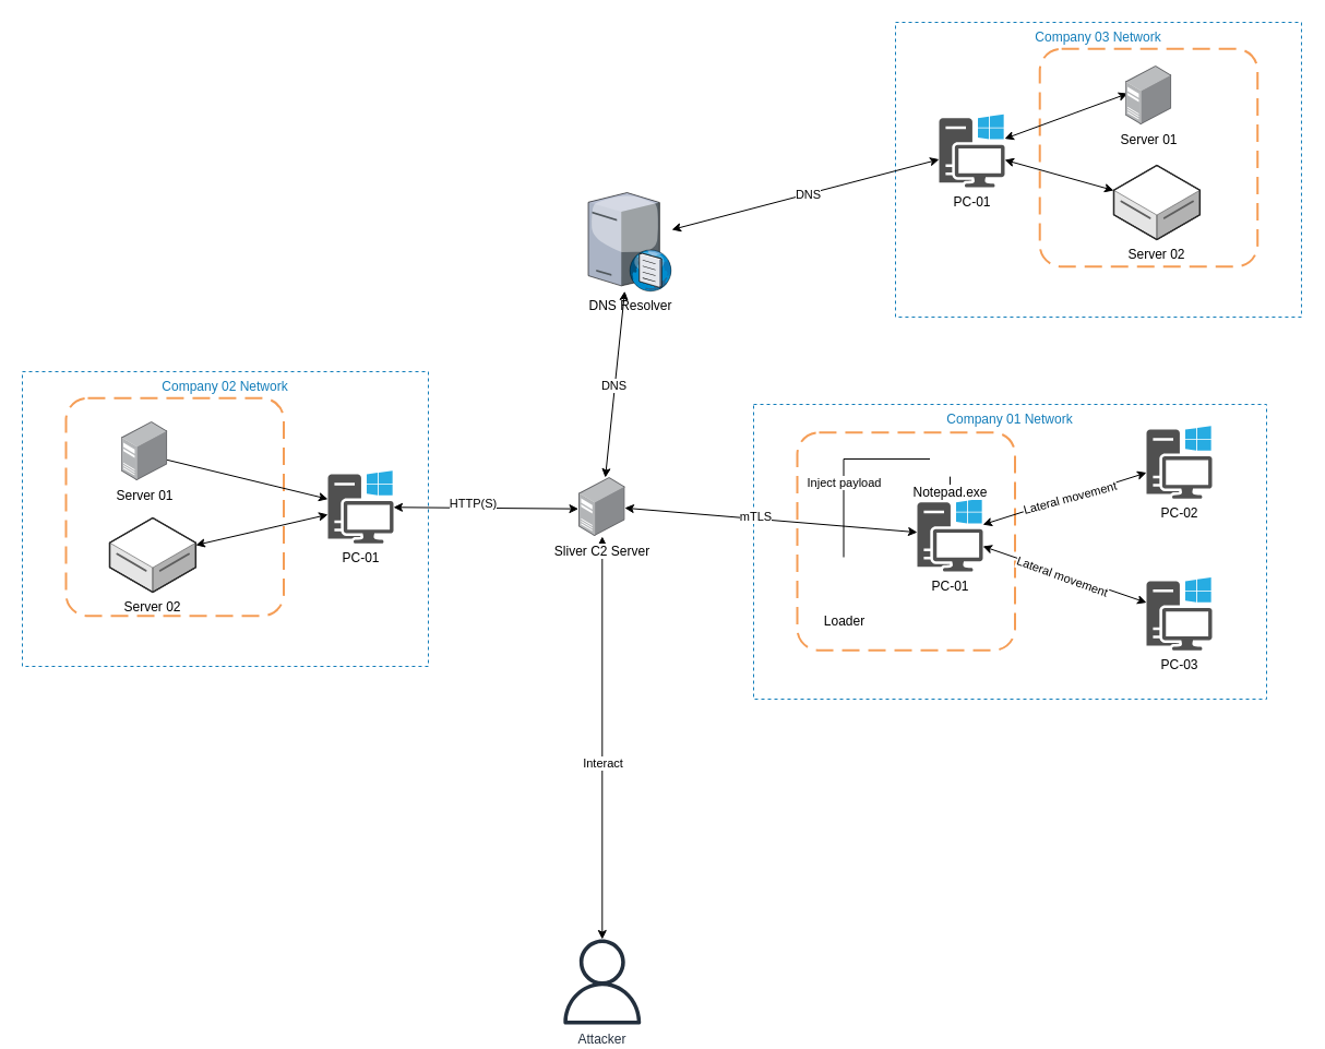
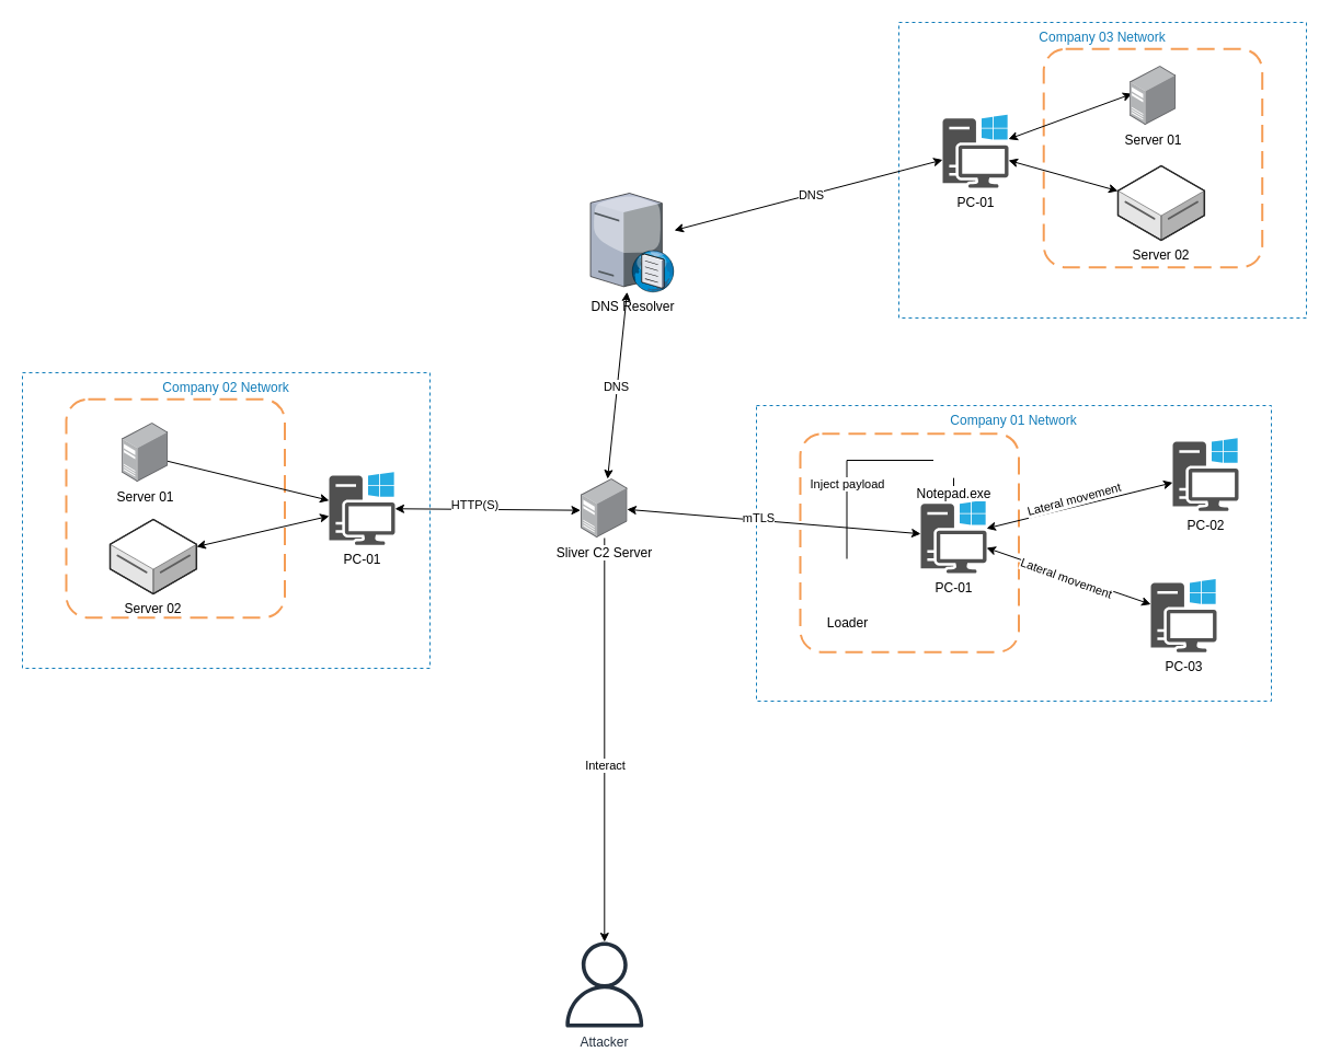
- <mxCell id="14" value="PC-02" style="sketch=0;pointerEvents=1;shadow=0;dashed=0;html=1;strokeColor=none;fillColor=#505050;labelPosition=center;verticalLabelPosition=bottom;verticalAlign=top;outlineConnect=0;align=center;shape=mxgraph.office.devices.workstation_pc;" vertex="1" parent="1"><mxGeometry x="1050" y="389.68" width="60" height="66.66" as="geometry" /></mxCell>
+ <mxCell id="14" value="PC-02" style="sketch=0;pointerEvents=1;shadow=0;dashed=0;html=1;strokeColor=none;fillColor=#505050;labelPosition=center;verticalLabelPosition=bottom;verticalAlign=top;outlineConnect=0;align=center;shape=mxgraph.office.devices.workstation_pc;" vertex="1" parent="1"><mxGeometry x="1070" y="399.68" width="60" height="66.66" as="geometry" /></mxCell>
- <mxCell id="6" value="" style="endArrow=classic;startArrow=classic;html=1;rounded=0;" edge="1" parent="1" source="5" target="8"><mxGeometry width="50" height="50" relative="1" as="geometry"><mxPoint x="607" y="591" as="sourcePoint" /><mxPoint x="460" y="560" as="targetPoint" /></mxGeometry></mxCell>
+ <mxCell id="6" value="" style="endArrow=none;startArrow=classic;html=1;rounded=0;" edge="1" parent="1" source="5" target="8"><mxGeometry width="50" height="50" relative="1" as="geometry"><mxPoint x="607" y="591" as="sourcePoint" /><mxPoint x="460" y="560" as="targetPoint" /></mxGeometry></mxCell>
